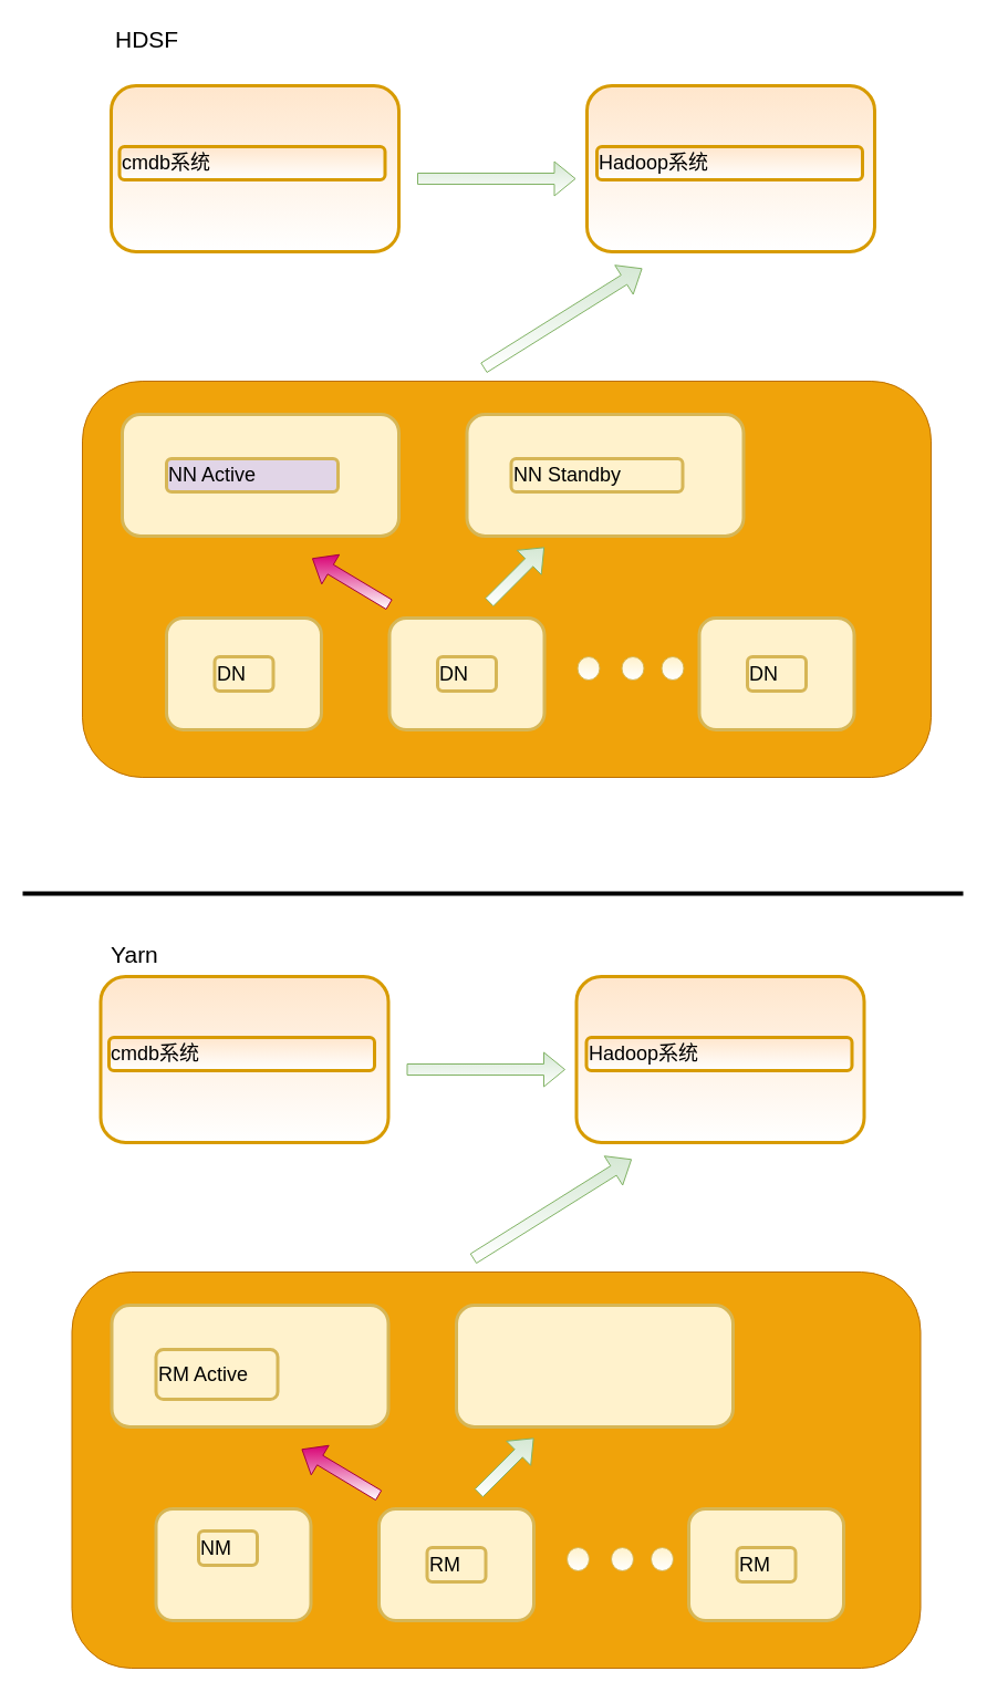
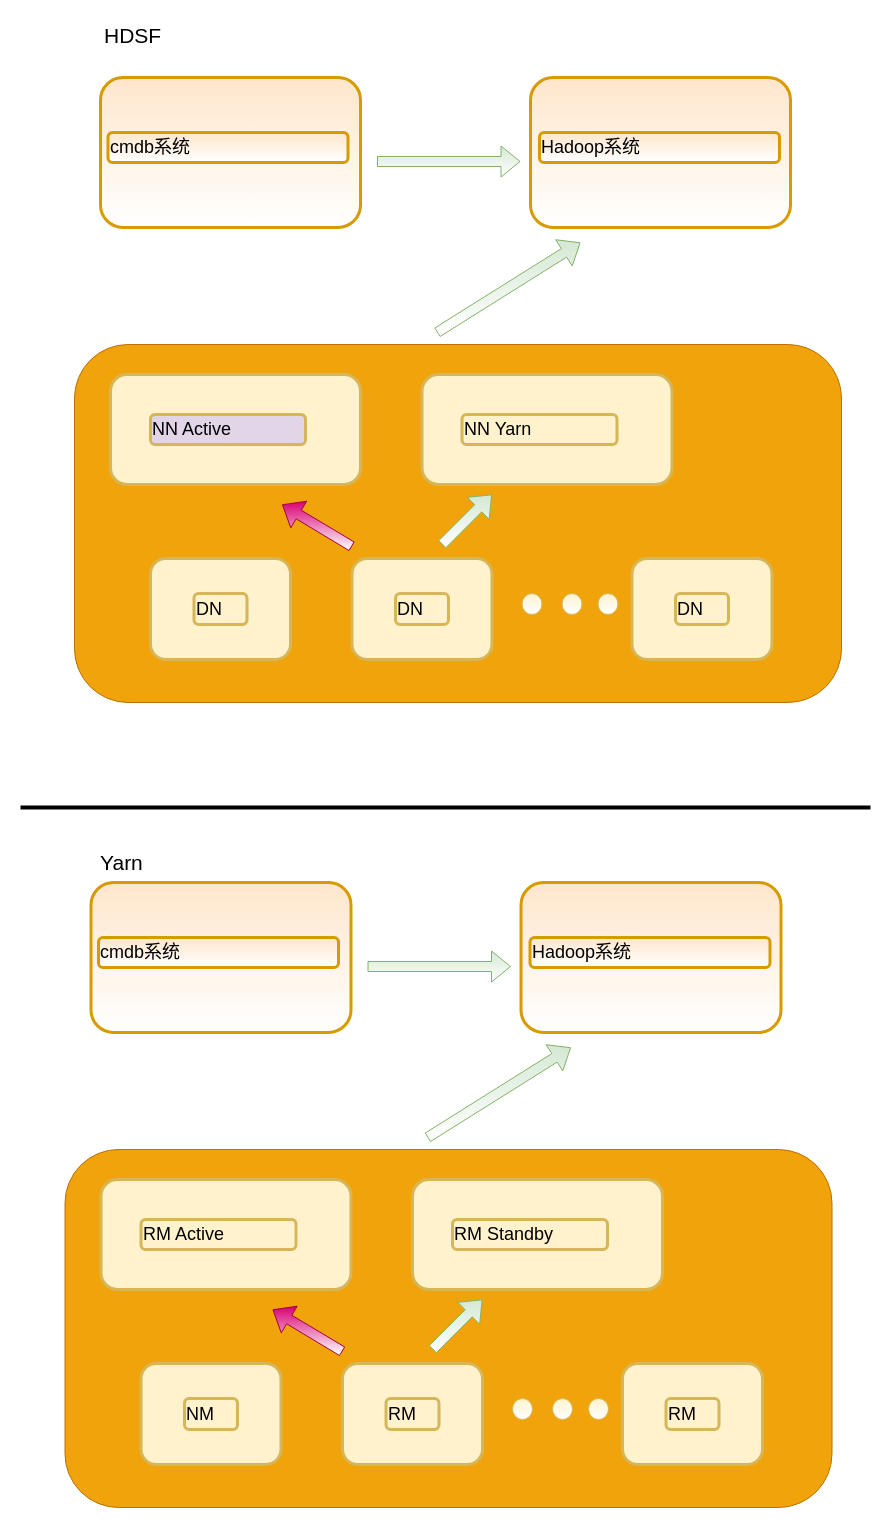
- <mxCell id="14" value="&lt;font style=&quot;font-size: 18px&quot;&gt;NN Standby&lt;/font&gt;&lt;br&gt;&lt;div&gt;&lt;/div&gt;" style="rounded=1;whiteSpace=wrap;html=1;strokeWidth=3;align=left;fillColor=#fff2cc;strokeColor=#d6b656;" vertex="1" parent="1"><mxGeometry x="461.5" y="414" width="155" height="30" as="geometry" /></mxCell>
+ <mxCell id="14" value="&lt;font style=&quot;font-size: 18px&quot;&gt;NN Yarn&lt;/font&gt;&lt;br&gt;&lt;div&gt;&lt;/div&gt;" style="rounded=1;whiteSpace=wrap;html=1;strokeWidth=3;align=left;fillColor=#fff2cc;strokeColor=#d6b656;" vertex="1" parent="1"><mxGeometry x="461.5" y="414" width="155" height="30" as="geometry" /></mxCell>
+ <mxCell id="36" value="&lt;font style=&quot;font-size: 18px&quot;&gt;RM Standby&lt;/font&gt;&lt;br&gt;&lt;div&gt;&lt;/div&gt;" style="rounded=1;whiteSpace=wrap;html=1;strokeWidth=3;align=left;fillColor=#fff2cc;strokeColor=#d6b656;" vertex="1" parent="1"><mxGeometry x="452" y="1219" width="155" height="30" as="geometry" /></mxCell>
- <mxCell id="30" value="&lt;font style=&quot;font-size: 18px&quot;&gt;RM Active&lt;/font&gt;&lt;br&gt;&lt;div&gt;&lt;/div&gt;" style="rounded=1;whiteSpace=wrap;html=1;strokeWidth=3;align=left;fillColor=#fff2cc;strokeColor=#d6b656;" vertex="1" parent="1"><mxGeometry x="140.5" y="1219" width="110" height="45" as="geometry" /></mxCell>
+ <mxCell id="30" value="&lt;font style=&quot;font-size: 18px&quot;&gt;RM Active&lt;/font&gt;&lt;br&gt;&lt;div&gt;&lt;/div&gt;" style="rounded=1;whiteSpace=wrap;html=1;strokeWidth=3;align=left;fillColor=#fff2cc;strokeColor=#d6b656;" vertex="1" parent="1"><mxGeometry x="140.5" y="1219" width="155" height="30" as="geometry" /></mxCell>
- <mxCell id="32" value="&lt;font style=&quot;font-size: 18px&quot;&gt;NM&lt;/font&gt;&lt;br&gt;&lt;div&gt;&lt;/div&gt;" style="rounded=1;whiteSpace=wrap;html=1;strokeWidth=3;align=left;fillColor=#fff2cc;strokeColor=#d6b656;" vertex="1" parent="1"><mxGeometry x="179" y="1383" width="53" height="31" as="geometry" /></mxCell>
+ <mxCell id="32" value="&lt;font style=&quot;font-size: 18px&quot;&gt;NM&lt;/font&gt;&lt;br&gt;&lt;div&gt;&lt;/div&gt;" style="rounded=1;whiteSpace=wrap;html=1;strokeWidth=3;align=left;fillColor=#fff2cc;strokeColor=#d6b656;" vertex="1" parent="1"><mxGeometry x="184" y="1398" width="53" height="31" as="geometry" /></mxCell>
